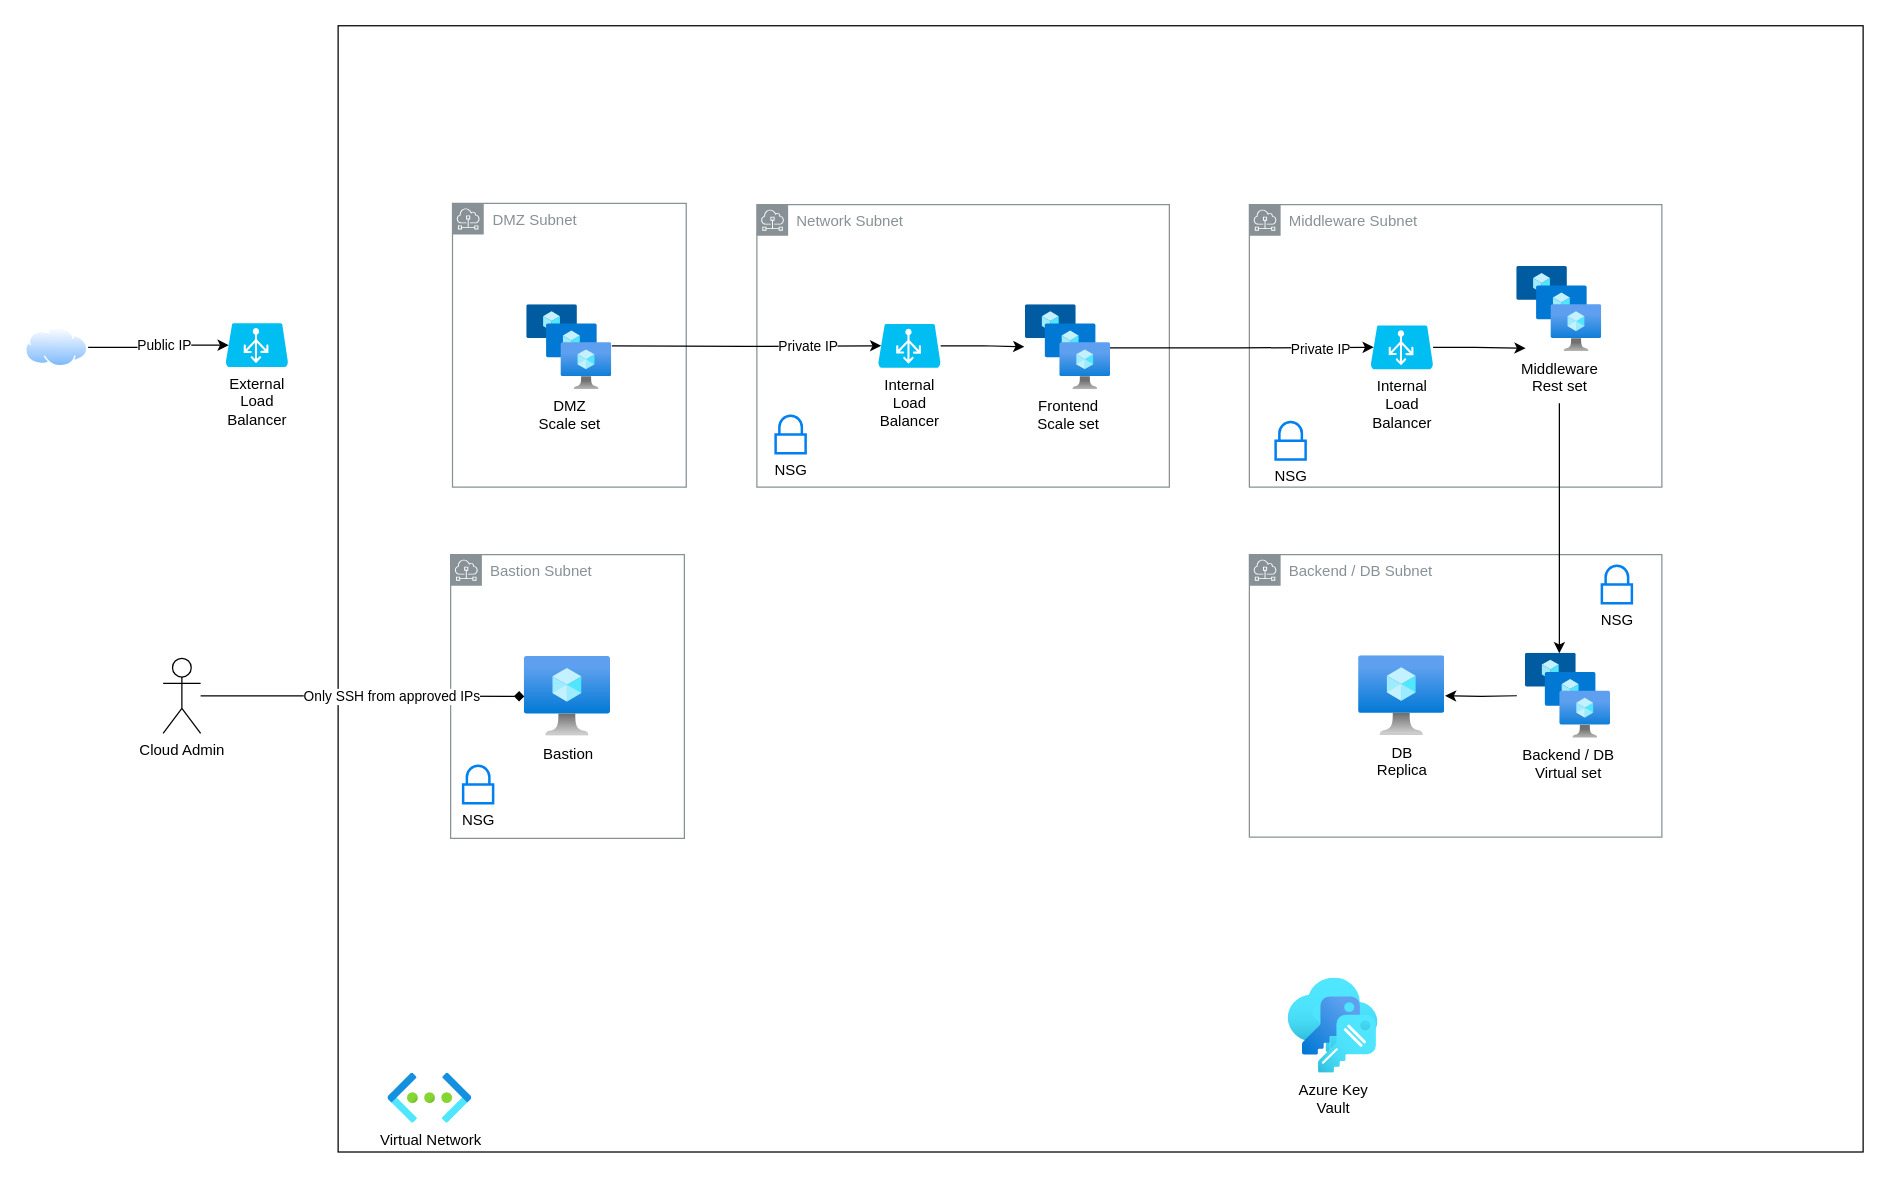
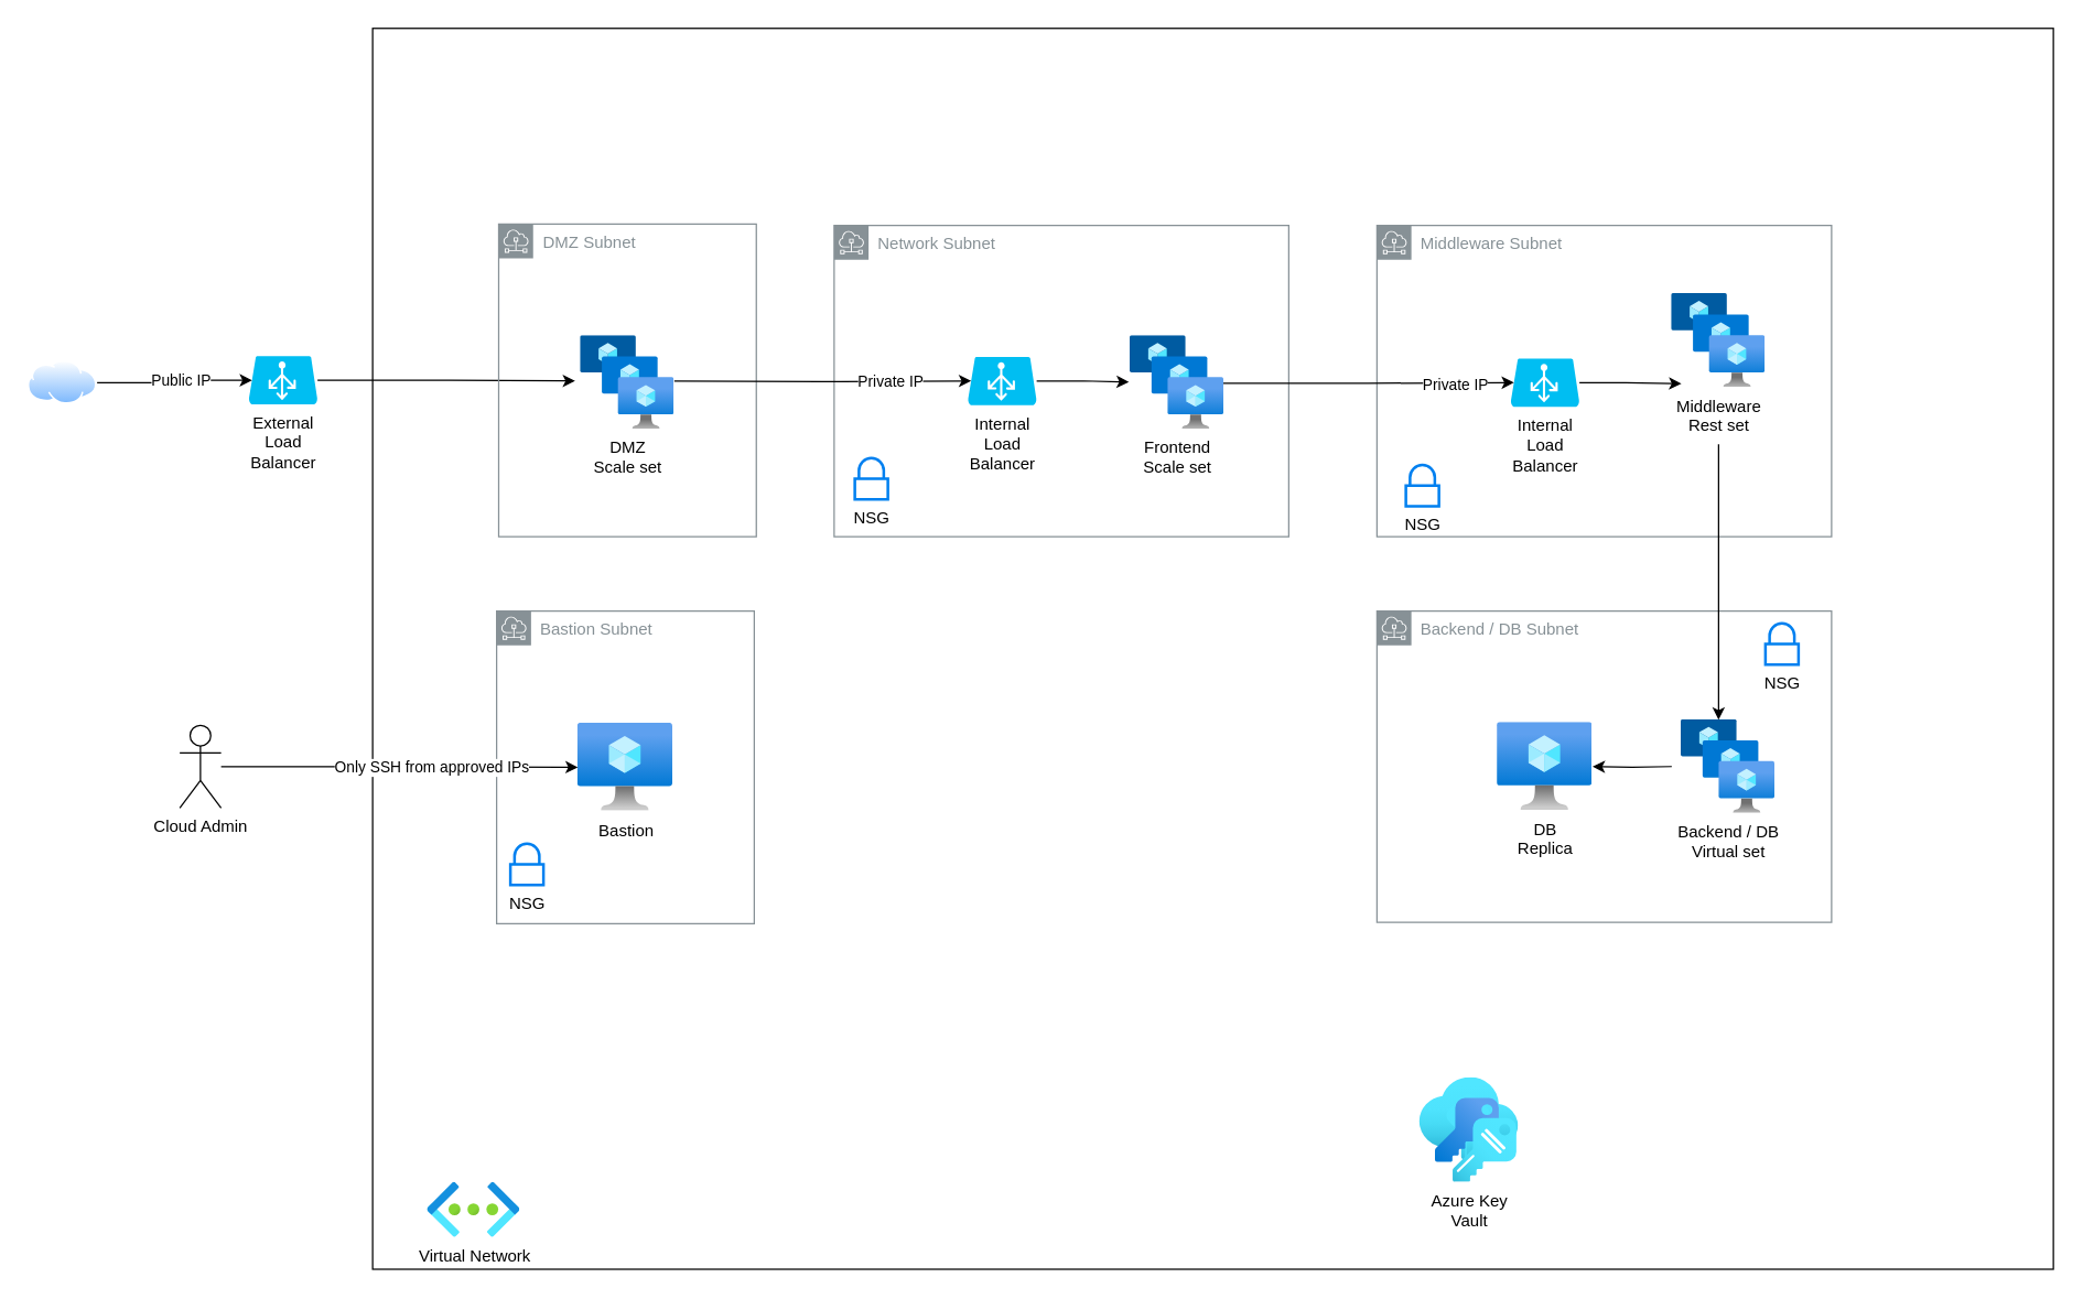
+ <mxCell id="6" style="edgeStyle=orthogonalEdgeStyle;rounded=0;orthogonalLoop=1;jettySize=auto;html=1;entryX=-0.059;entryY=0.482;entryDx=0;entryDy=0;entryPerimeter=0;" parent="1" source="7" target="33" edge="1"><mxGeometry relative="1" as="geometry"><mxPoint x="421" y="276" as="targetPoint" /></mxGeometry></mxCell>
- <mxCell id="29" style="edgeStyle=orthogonalEdgeStyle;rounded=0;orthogonalLoop=1;jettySize=auto;html=1;endArrow=diamond;" parent="1" source="31" target="28" edge="1"><mxGeometry relative="1" as="geometry" /></mxCell>
+ <mxCell id="29" style="edgeStyle=orthogonalEdgeStyle;rounded=0;orthogonalLoop=1;jettySize=auto;html=1;" parent="1" source="31" target="28" edge="1"><mxGeometry relative="1" as="geometry" /></mxCell>
